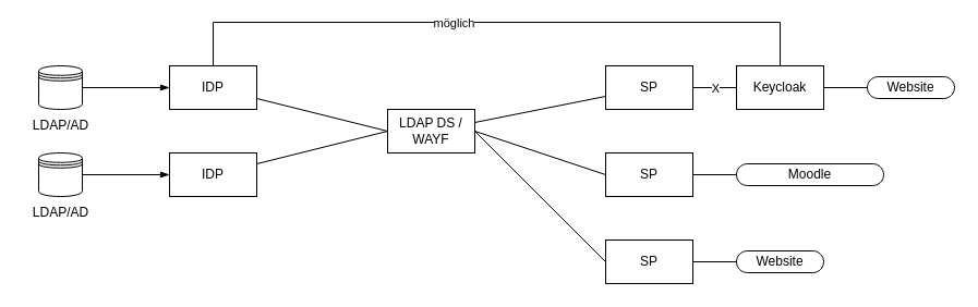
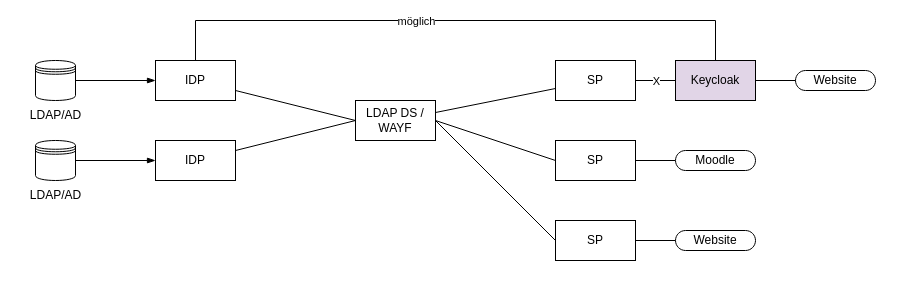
- <mxCell id="27" value="Keycloak" style="html=1;dashed=0;whiteSpace=wrap;" vertex="1" parent="1"><mxGeometry x="675" y="60" width="80" height="40" as="geometry" /></mxCell>
+ <mxCell id="27" value="Keycloak" style="html=1;dashed=0;whiteSpace=wrap;fillColor=#e1d5e7;" vertex="1" parent="1"><mxGeometry x="675" y="60" width="80" height="40" as="geometry" /></mxCell>
- <mxCell id="29" value="Moodle" style="html=1;dashed=0;whiteSpace=wrap;shape=mxgraph.dfd.start" vertex="1" parent="1"><mxGeometry x="675" y="150" width="135" height="20" as="geometry" /></mxCell>
+ <mxCell id="29" value="Moodle" style="html=1;dashed=0;whiteSpace=wrap;shape=mxgraph.dfd.start" vertex="1" parent="1"><mxGeometry x="675" y="150" width="80" height="20" as="geometry" /></mxCell>
